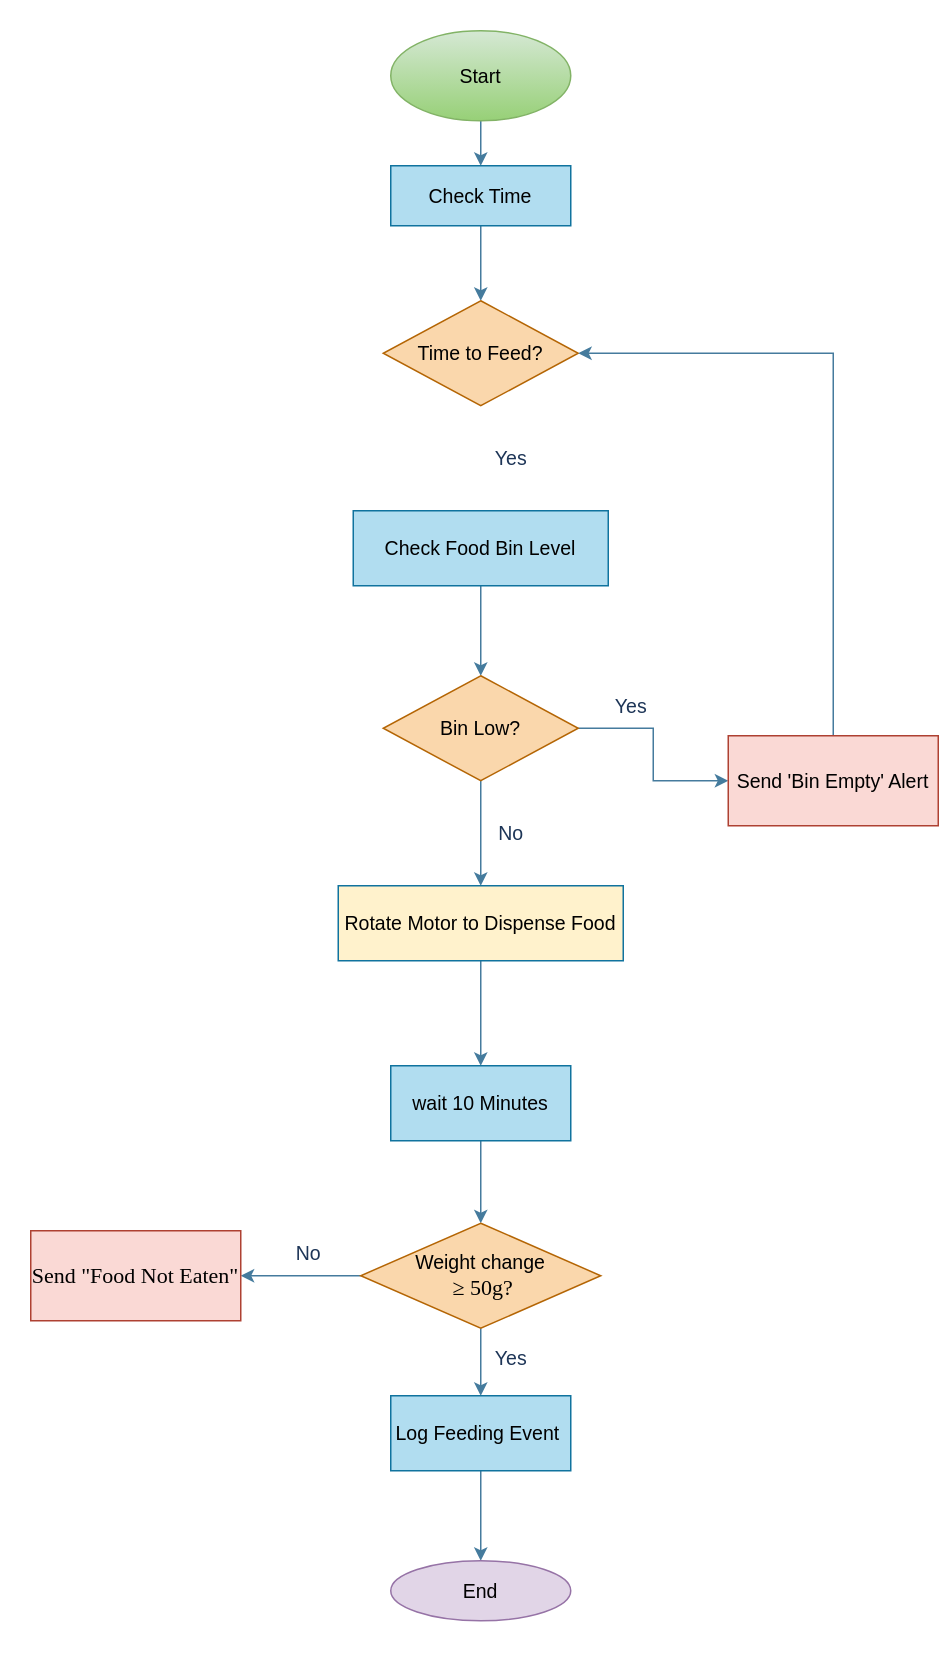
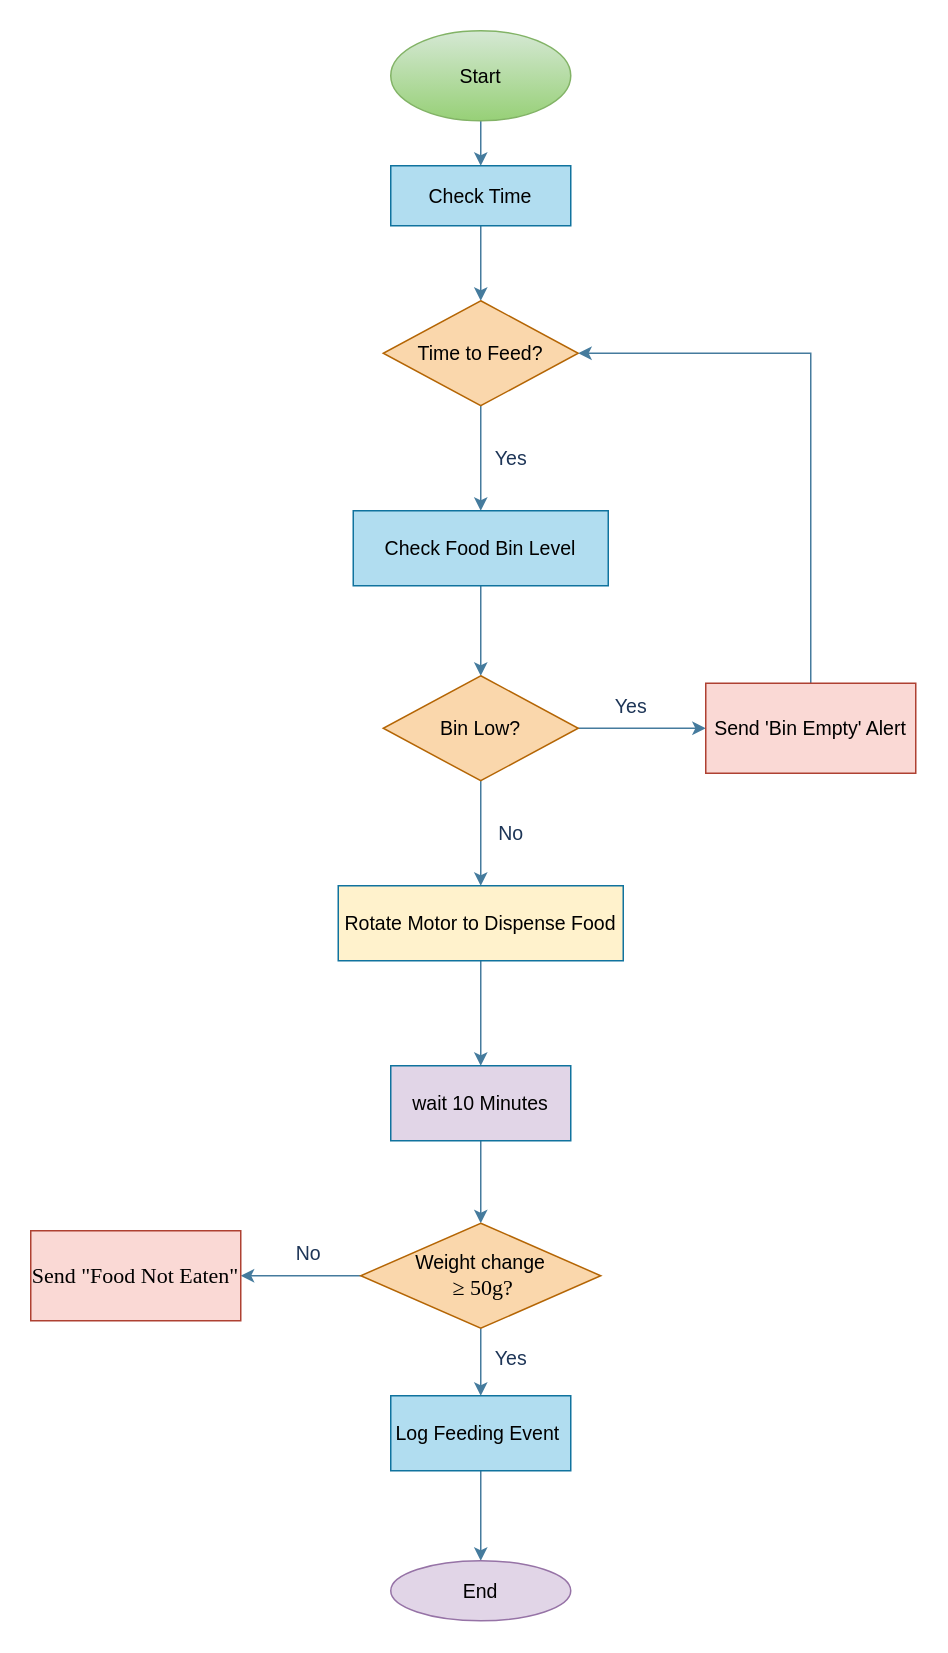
+ <mxCell id="6" style="edgeStyle=orthogonalEdgeStyle;rounded=0;orthogonalLoop=1;jettySize=auto;html=1;exitX=0.5;exitY=1;exitDx=0;exitDy=0;entryX=0.5;entryY=0;entryDx=0;entryDy=0;labelBackgroundColor=none;fontColor=default;strokeColor=#457B9D;fontSize=13;" parent="1" source="7" target="9" edge="1"><mxGeometry relative="1" as="geometry" /></mxCell>
- <mxCell id="23" value="Send 'Bin Empty' Alert" style="rounded=0;whiteSpace=wrap;html=1;labelBackgroundColor=none;fillColor=#fad9d5;strokeColor=#ae4132;fontSize=13;" parent="1" vertex="1"><mxGeometry x="485" y="490" width="140" height="60" as="geometry" /></mxCell>
+ <mxCell id="23" value="Send 'Bin Empty' Alert" style="rounded=0;whiteSpace=wrap;html=1;labelBackgroundColor=none;fillColor=#fad9d5;strokeColor=#ae4132;fontSize=13;" parent="1" vertex="1"><mxGeometry x="470" y="455" width="140" height="60" as="geometry" /></mxCell>
- <mxCell id="16" value="wait 10 Minutes" style="rounded=0;whiteSpace=wrap;html=1;labelBackgroundColor=none;fillColor=#b1ddf0;strokeColor=#10739e;fontSize=13;" parent="1" vertex="1"><mxGeometry x="260" y="710" width="120" height="50" as="geometry" /></mxCell>
+ <mxCell id="16" value="wait 10 Minutes" style="rounded=0;whiteSpace=wrap;html=1;labelBackgroundColor=none;fillColor=#e1d5e7;strokeColor=#10739e;fontSize=13;" parent="1" vertex="1"><mxGeometry x="260" y="710" width="120" height="50" as="geometry" /></mxCell>
